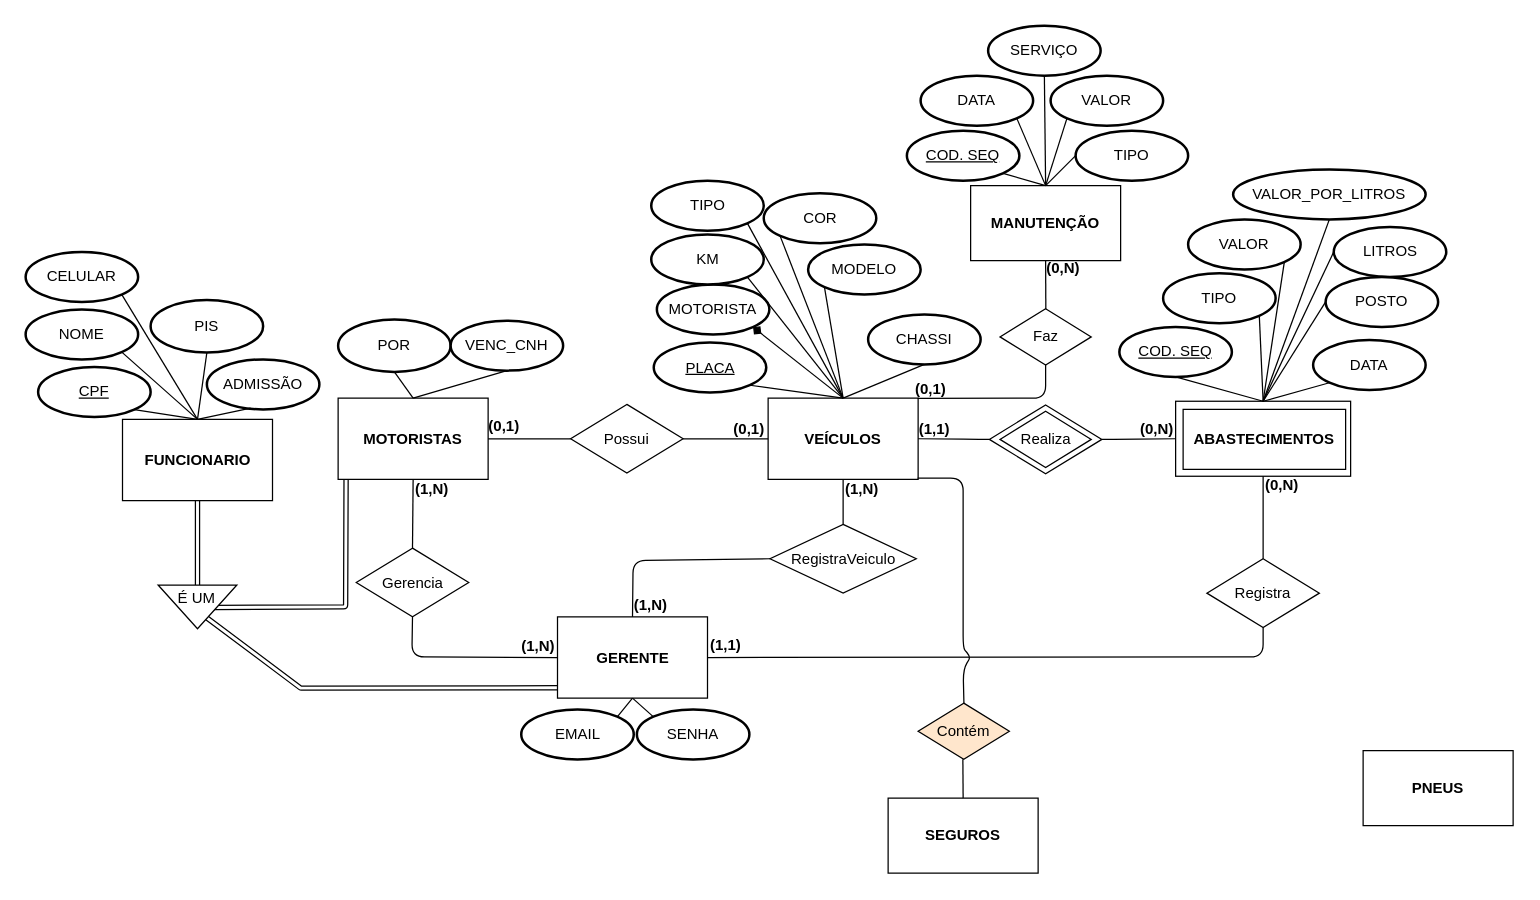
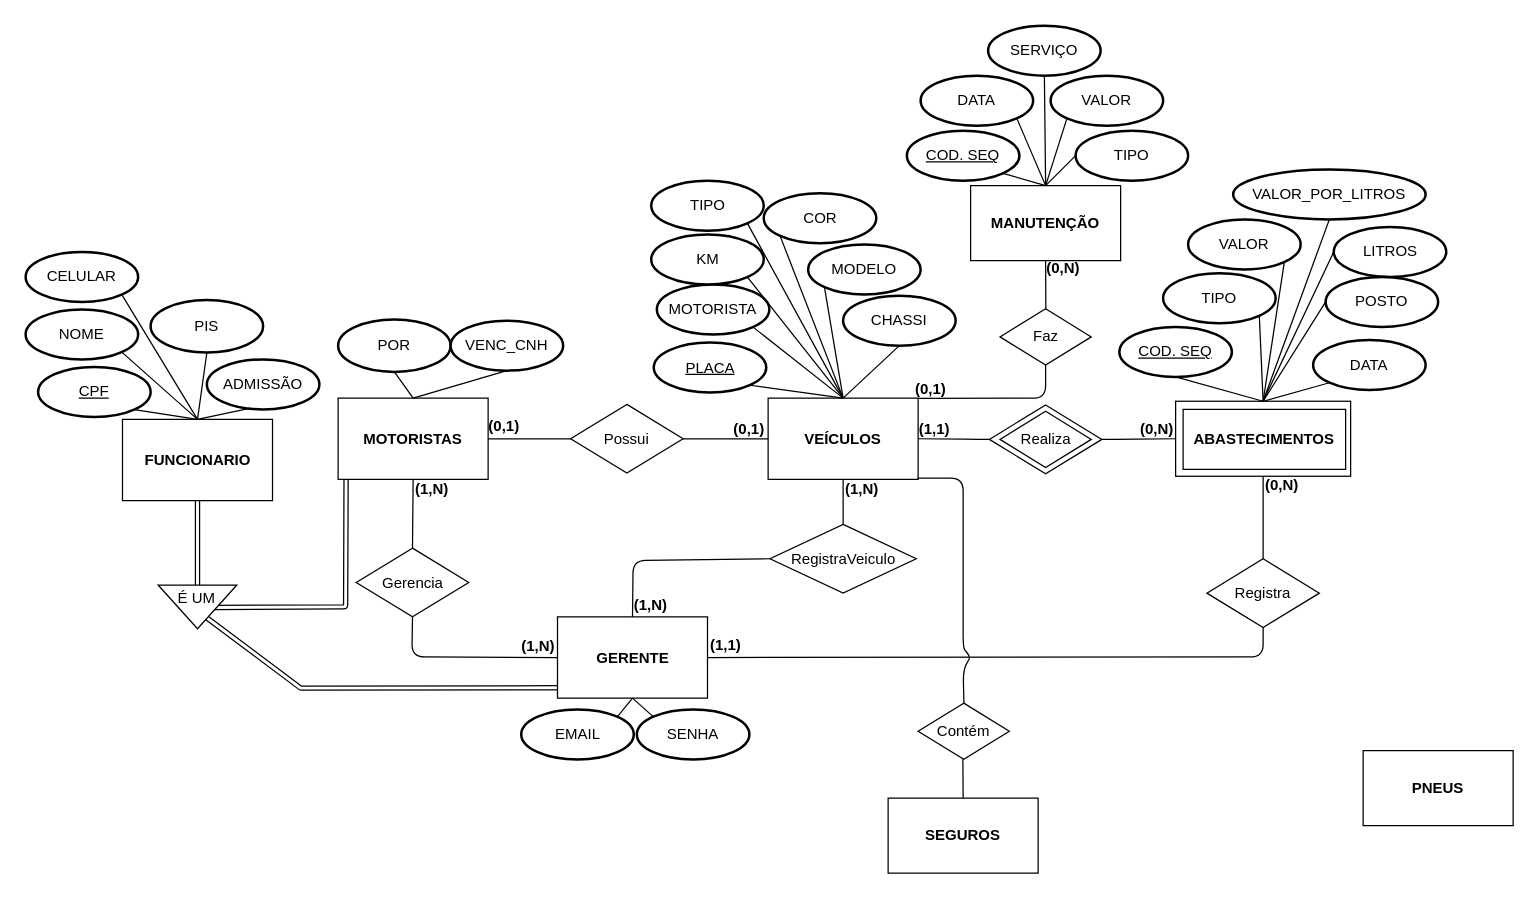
- <mxCell id="9" value="" style="endArrow=diamond;html=1;entryX=0.855;entryY=0.855;entryDx=0;entryDy=0;entryPerimeter=0;exitX=0.5;exitY=0;exitDx=0;exitDy=0;" parent="1" source="2" target="6" edge="1"><mxGeometry width="50" height="50" relative="1" as="geometry"><mxPoint x="360" y="588" as="sourcePoint" /><mxPoint x="410" y="568" as="targetPoint" /><Array as="points" /></mxGeometry></mxCell>
+ <mxCell id="9" value="" style="endArrow=none;html=1;entryX=0.855;entryY=0.855;entryDx=0;entryDy=0;entryPerimeter=0;exitX=0.5;exitY=0;exitDx=0;exitDy=0;" parent="1" source="2" target="6" edge="1"><mxGeometry width="50" height="50" relative="1" as="geometry"><mxPoint x="360" y="588" as="sourcePoint" /><mxPoint x="410" y="568" as="targetPoint" /><Array as="points" /></mxGeometry></mxCell>
- <mxCell id="7" value="CHASSI" style="strokeWidth=2;html=1;shape=mxgraph.flowchart.start_1;whiteSpace=wrap;" parent="1" vertex="1"><mxGeometry x="694" y="251" width="90" height="40" as="geometry" /></mxCell>
+ <mxCell id="7" value="CHASSI" style="strokeWidth=2;html=1;shape=mxgraph.flowchart.start_1;whiteSpace=wrap;" parent="1" vertex="1"><mxGeometry x="674" y="236" width="90" height="40" as="geometry" /></mxCell>
- <mxCell id="94" value="Contém" style="rhombus;whiteSpace=wrap;html=1;strokeColor=#000000;rounded=0;comic=0;shadow=0;perimeterSpacing=7;fillColor=#ffe6cc;" vertex="1" parent="1"><mxGeometry x="734" y="562" width="73" height="45" as="geometry" /></mxCell>
+ <mxCell id="94" value="Contém" style="rhombus;whiteSpace=wrap;html=1;strokeColor=#000000;rounded=0;comic=0;shadow=0;perimeterSpacing=7;fillColor=#ffffff;" vertex="1" parent="1"><mxGeometry x="734" y="562" width="73" height="45" as="geometry" /></mxCell>
